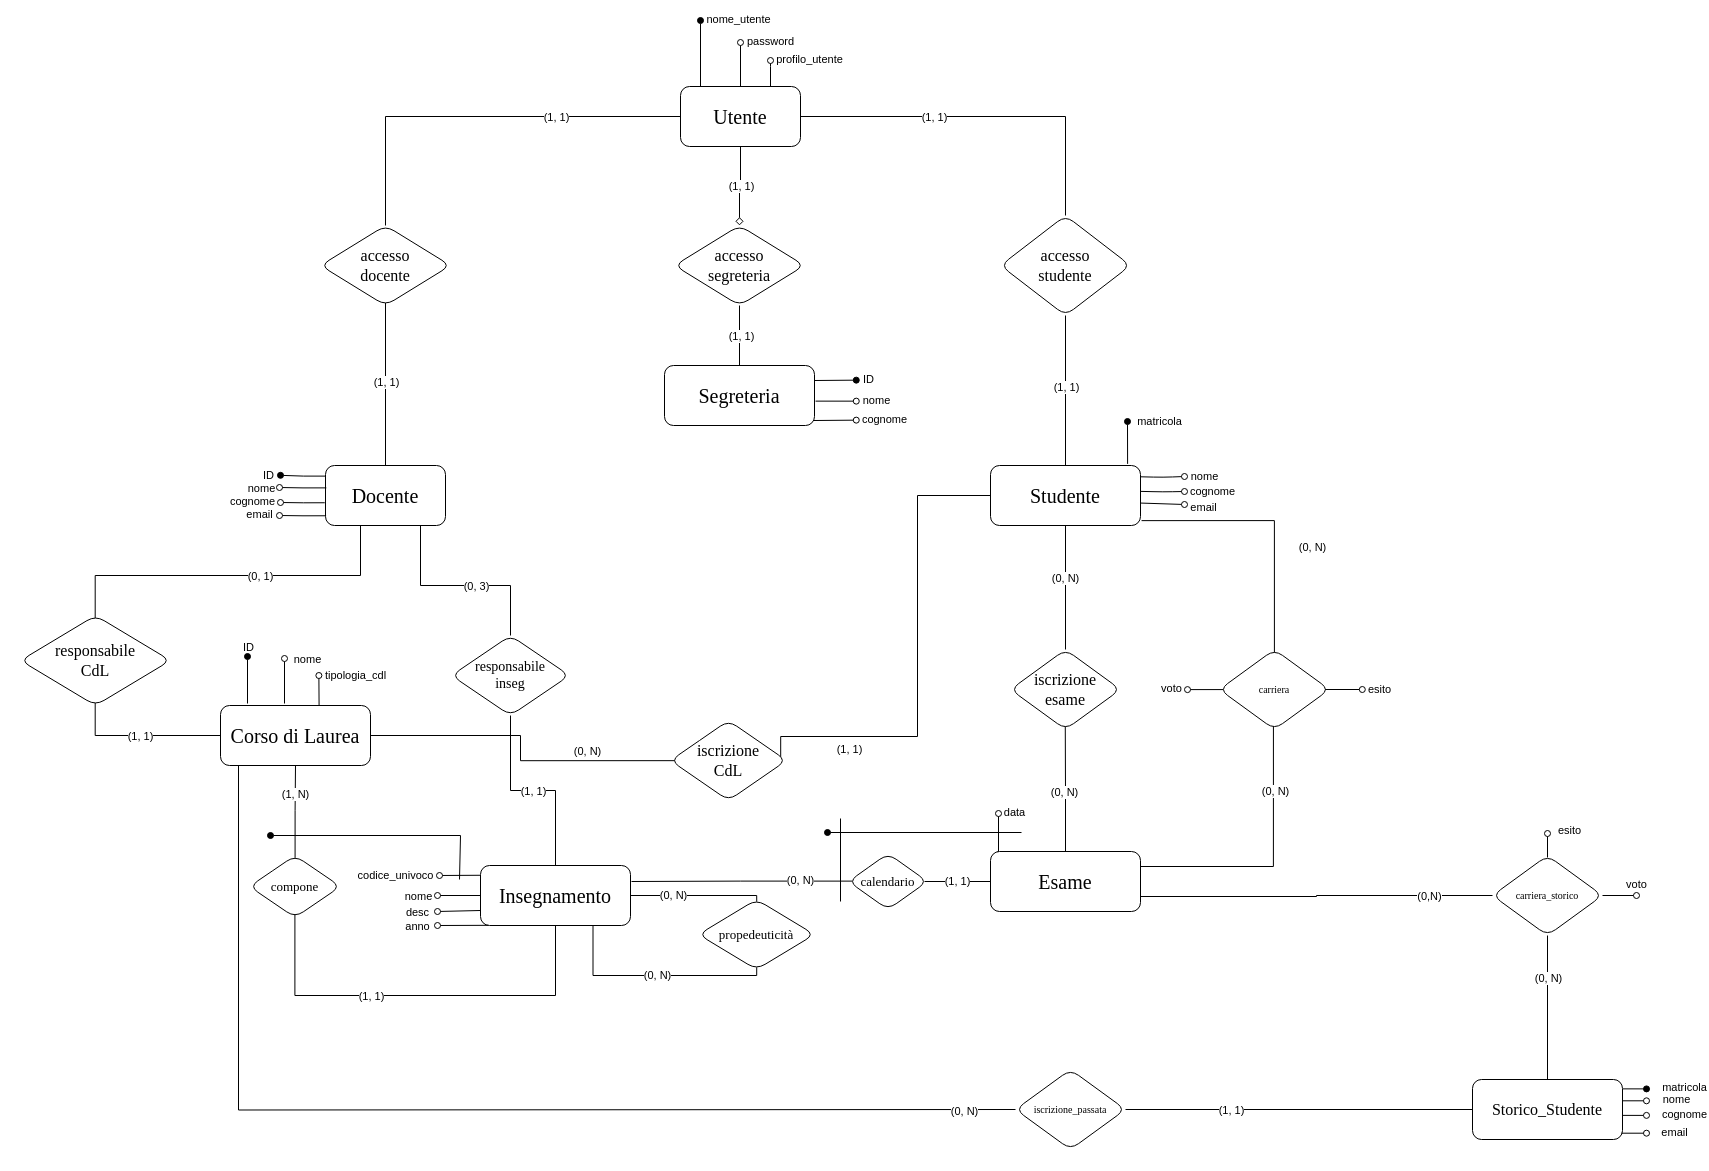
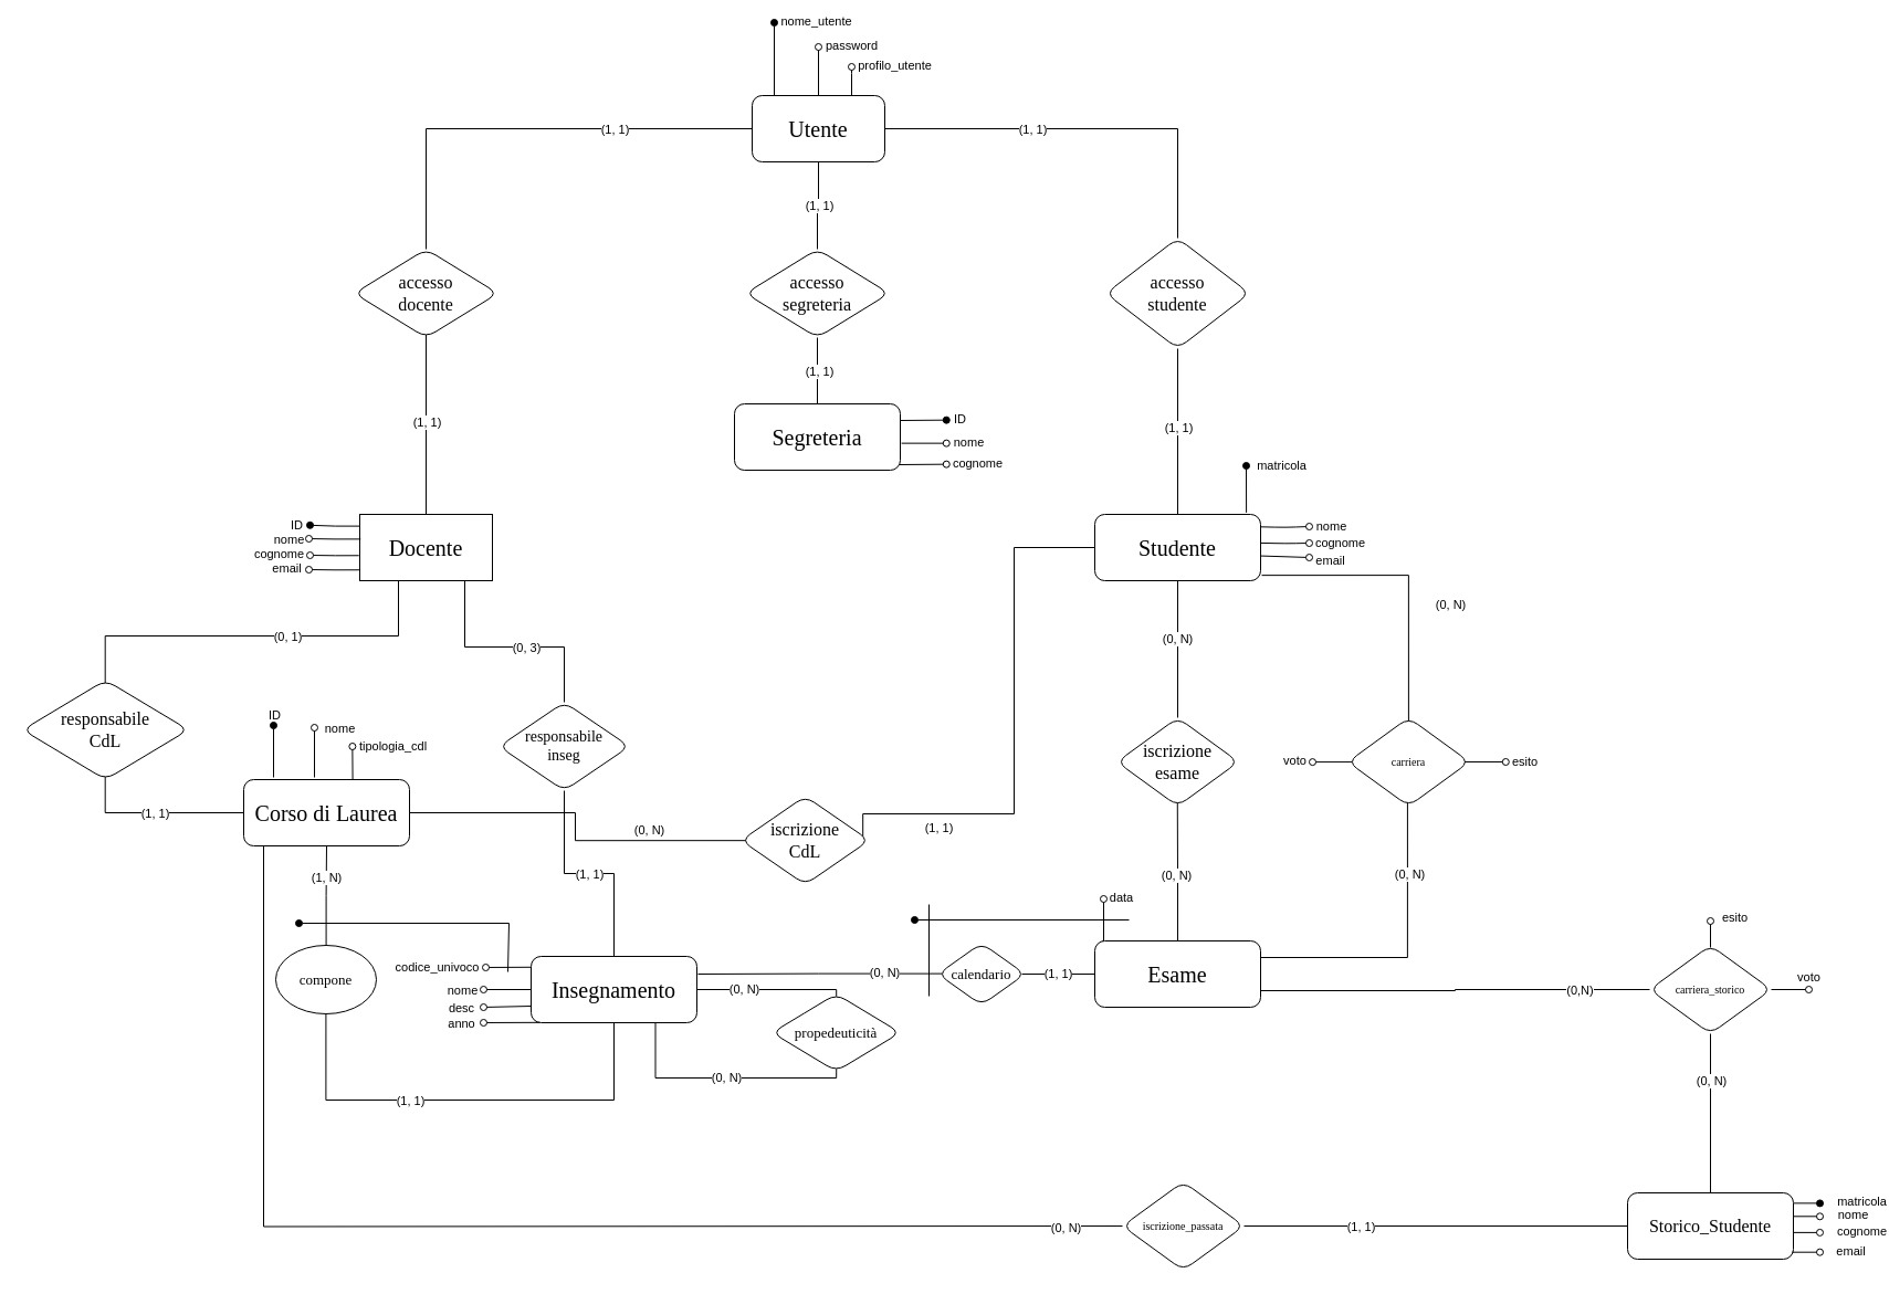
- <mxCell id="64" style="edgeStyle=orthogonalEdgeStyle;rounded=0;orthogonalLoop=1;jettySize=auto;html=1;endArrow=diamond;endFill=0;" parent="1" source="72" target="78" edge="1"><mxGeometry relative="1" as="geometry" /></mxCell>
+ <mxCell id="64" style="edgeStyle=orthogonalEdgeStyle;rounded=0;orthogonalLoop=1;jettySize=auto;html=1;endArrow=none;endFill=0;" parent="1" source="72" target="78" edge="1"><mxGeometry relative="1" as="geometry" /></mxCell>
- <mxCell id="30" value="Docente" style="rounded=1;whiteSpace=wrap;html=1;hachureGap=4;fontFamily=Architects Daughter;fontSource=https%3A%2F%2Ffonts.googleapis.com%2Fcss%3Ffamily%3DArchitects%2BDaughter;fontSize=20;labelBackgroundColor=none;" parent="1" vertex="1"><mxGeometry x="325" y="465" width="120" height="60" as="geometry" /></mxCell>
+ <mxCell id="30" value="Docente" style="whiteSpace=wrap;html=1;hachureGap=4;fontFamily=Architects Daughter;fontSource=https%3A%2F%2Ffonts.googleapis.com%2Fcss%3Ffamily%3DArchitects%2BDaughter;fontSize=20;labelBackgroundColor=none;rounded=0;" parent="1" vertex="1"><mxGeometry x="325" y="465" width="120" height="60" as="geometry" /></mxCell>
- <mxCell id="58" value="compone" style="rhombus;whiteSpace=wrap;html=1;hachureGap=4;fontFamily=Architects Daughter;fontSource=https%3A%2F%2Ffonts.googleapis.com%2Fcss%3Ffamily%3DArchitects%2BDaughter;fontSize=13;rounded=1;labelBackgroundColor=none;" parent="1" vertex="1"><mxGeometry x="249" y="855" width="91" height="62" as="geometry" /></mxCell>
+ <mxCell id="58" value="compone" style="ellipse;whiteSpace=wrap;html=1;hachureGap=4;fontFamily=Architects Daughter;fontSource=https%3A%2F%2Ffonts.googleapis.com%2Fcss%3Ffamily%3DArchitects%2BDaughter;fontSize=13;labelBackgroundColor=none;" parent="1" vertex="1"><mxGeometry x="249" y="855" width="91" height="62" as="geometry" /></mxCell>
